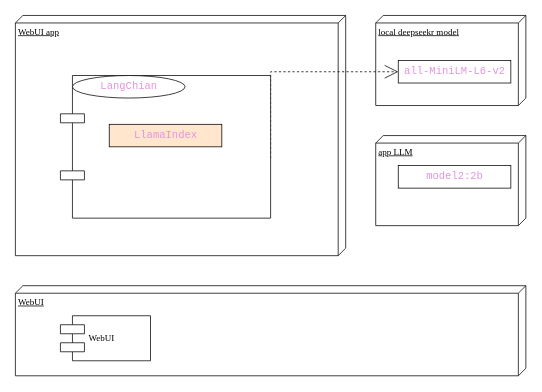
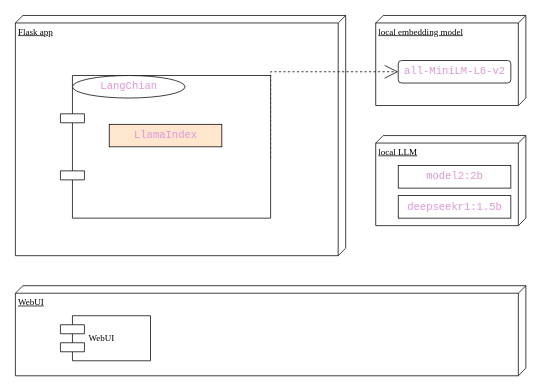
- <mxCell id="3" value="WebUI app" style="verticalAlign=top;align=left;spacingTop=8;spacingLeft=2;spacingRight=12;shape=cube;size=10;direction=south;fontStyle=4;html=1;rounded=0;shadow=0;comic=0;labelBackgroundColor=none;strokeWidth=1;fontFamily=Verdana;fontSize=12" parent="1" vertex="1"><mxGeometry x="20" y="20" width="440" height="320" as="geometry" /></mxCell>
+ <mxCell id="3" value="Flask app" style="verticalAlign=top;align=left;spacingTop=8;spacingLeft=2;spacingRight=12;shape=cube;size=10;direction=south;fontStyle=4;html=1;rounded=0;shadow=0;comic=0;labelBackgroundColor=none;strokeWidth=1;fontFamily=Verdana;fontSize=12" parent="1" vertex="1"><mxGeometry x="20" y="20" width="440" height="320" as="geometry" /></mxCell>
- <mxCell id="6" value="local deepseekr model" style="verticalAlign=top;align=left;spacingTop=8;spacingLeft=2;spacingRight=12;shape=cube;size=10;direction=south;fontStyle=4;html=1;rounded=0;shadow=0;comic=0;labelBackgroundColor=none;strokeWidth=1;fontFamily=Verdana;fontSize=12" vertex="1" parent="1"><mxGeometry x="500" y="20" width="200" height="120" as="geometry" /></mxCell>
+ <mxCell id="6" value="local embedding model" style="verticalAlign=top;align=left;spacingTop=8;spacingLeft=2;spacingRight=12;shape=cube;size=10;direction=south;fontStyle=4;html=1;rounded=0;shadow=0;comic=0;labelBackgroundColor=none;strokeWidth=1;fontFamily=Verdana;fontSize=12" vertex="1" parent="1"><mxGeometry x="500" y="20" width="200" height="120" as="geometry" /></mxCell>
- <mxCell id="7" value="&lt;div style=&quot;color: rgb(214, 214, 221); font-family: Consolas, &amp;quot;Courier New&amp;quot;, monospace; font-size: 14px; line-height: 19px; white-space-collapse: preserve;&quot;&gt;&lt;span style=&quot;color: rgb(227, 148, 220);&quot;&gt;all-MiniLM-L6-v2&lt;/span&gt;&lt;/div&gt;" style="html=1;rounded=0;shadow=0;comic=0;labelBackgroundColor=none;strokeWidth=1;fontFamily=Verdana;fontSize=12;align=center;" parent="1" vertex="1"><mxGeometry x="530" y="80" width="150" height="30" as="geometry" /></mxCell>
+ <mxCell id="7" value="&lt;div style=&quot;color: rgb(214, 214, 221); font-family: Consolas, &amp;quot;Courier New&amp;quot;, monospace; font-size: 14px; line-height: 19px; white-space-collapse: preserve;&quot;&gt;&lt;span style=&quot;color: rgb(227, 148, 220);&quot;&gt;all-MiniLM-L6-v2&lt;/span&gt;&lt;/div&gt;" style="html=1;shadow=0;comic=0;labelBackgroundColor=none;strokeWidth=1;fontFamily=Verdana;fontSize=12;align=center;rounded=1;" parent="1" vertex="1"><mxGeometry x="530" y="80" width="150" height="30" as="geometry" /></mxCell>
- <mxCell id="4" value="app LLM" style="verticalAlign=top;align=left;spacingTop=8;spacingLeft=2;spacingRight=12;shape=cube;size=10;direction=south;fontStyle=4;html=1;rounded=0;shadow=0;comic=0;labelBackgroundColor=none;strokeWidth=1;fontFamily=Verdana;fontSize=12" parent="1" vertex="1"><mxGeometry x="500" y="180" width="200" height="120" as="geometry" /></mxCell>
+ <mxCell id="4" value="local LLM" style="verticalAlign=top;align=left;spacingTop=8;spacingLeft=2;spacingRight=12;shape=cube;size=10;direction=south;fontStyle=4;html=1;rounded=0;shadow=0;comic=0;labelBackgroundColor=none;strokeWidth=1;fontFamily=Verdana;fontSize=12" parent="1" vertex="1"><mxGeometry x="500" y="180" width="200" height="120" as="geometry" /></mxCell>
+ <mxCell id="10" value="&lt;div style=&quot;color: rgb(214, 214, 221); font-family: Consolas, &amp;quot;Courier New&amp;quot;, monospace; font-size: 14px; line-height: 19px; white-space-collapse: preserve;&quot;&gt;&lt;span style=&quot;color: rgb(227, 148, 220);&quot;&gt;deepseekr1:1.5b&lt;/span&gt;&lt;/div&gt;" style="html=1;rounded=0;shadow=0;comic=0;labelBackgroundColor=none;strokeWidth=1;fontFamily=Verdana;fontSize=12;align=center;" vertex="1" parent="1"><mxGeometry x="530" y="260" width="150" height="30" as="geometry" /></mxCell>
